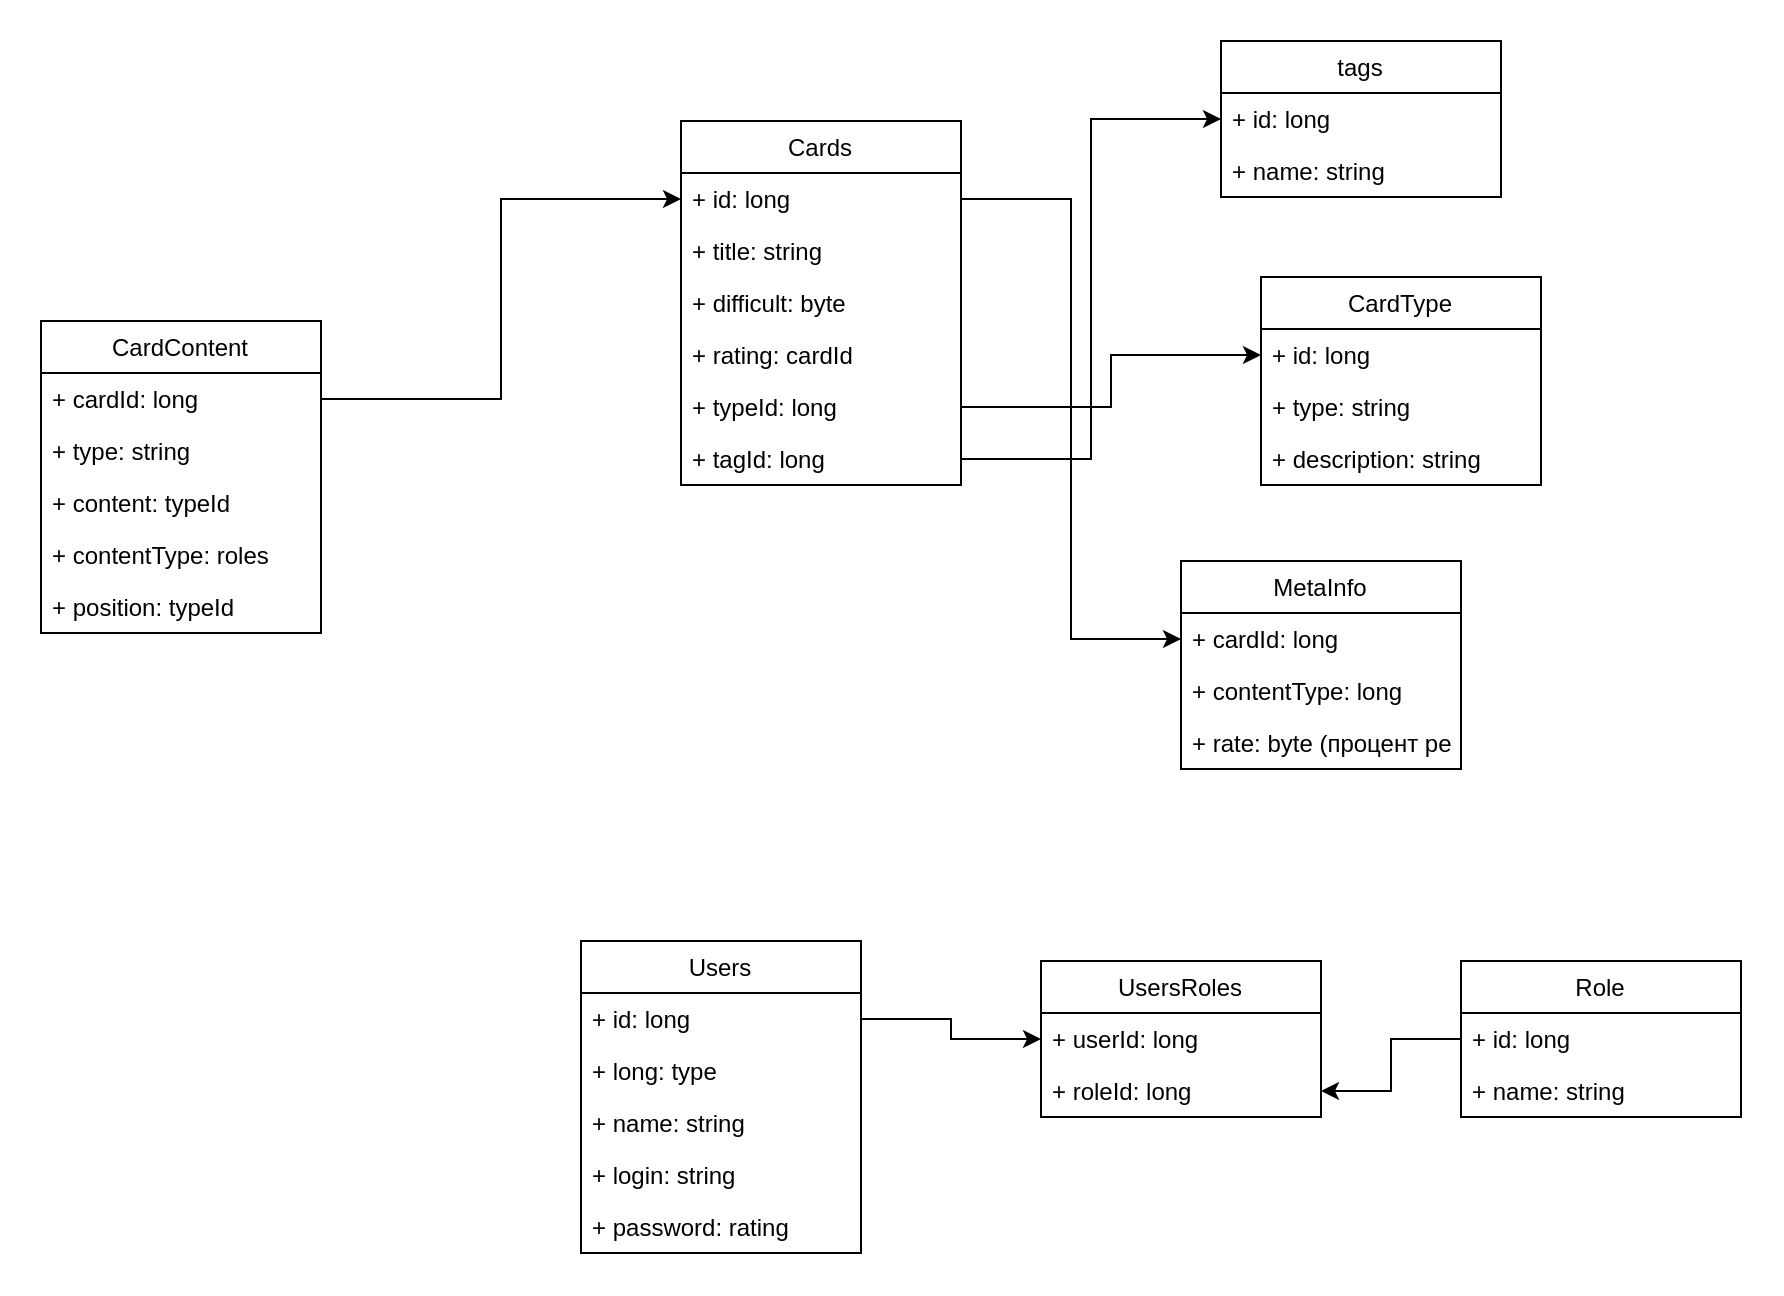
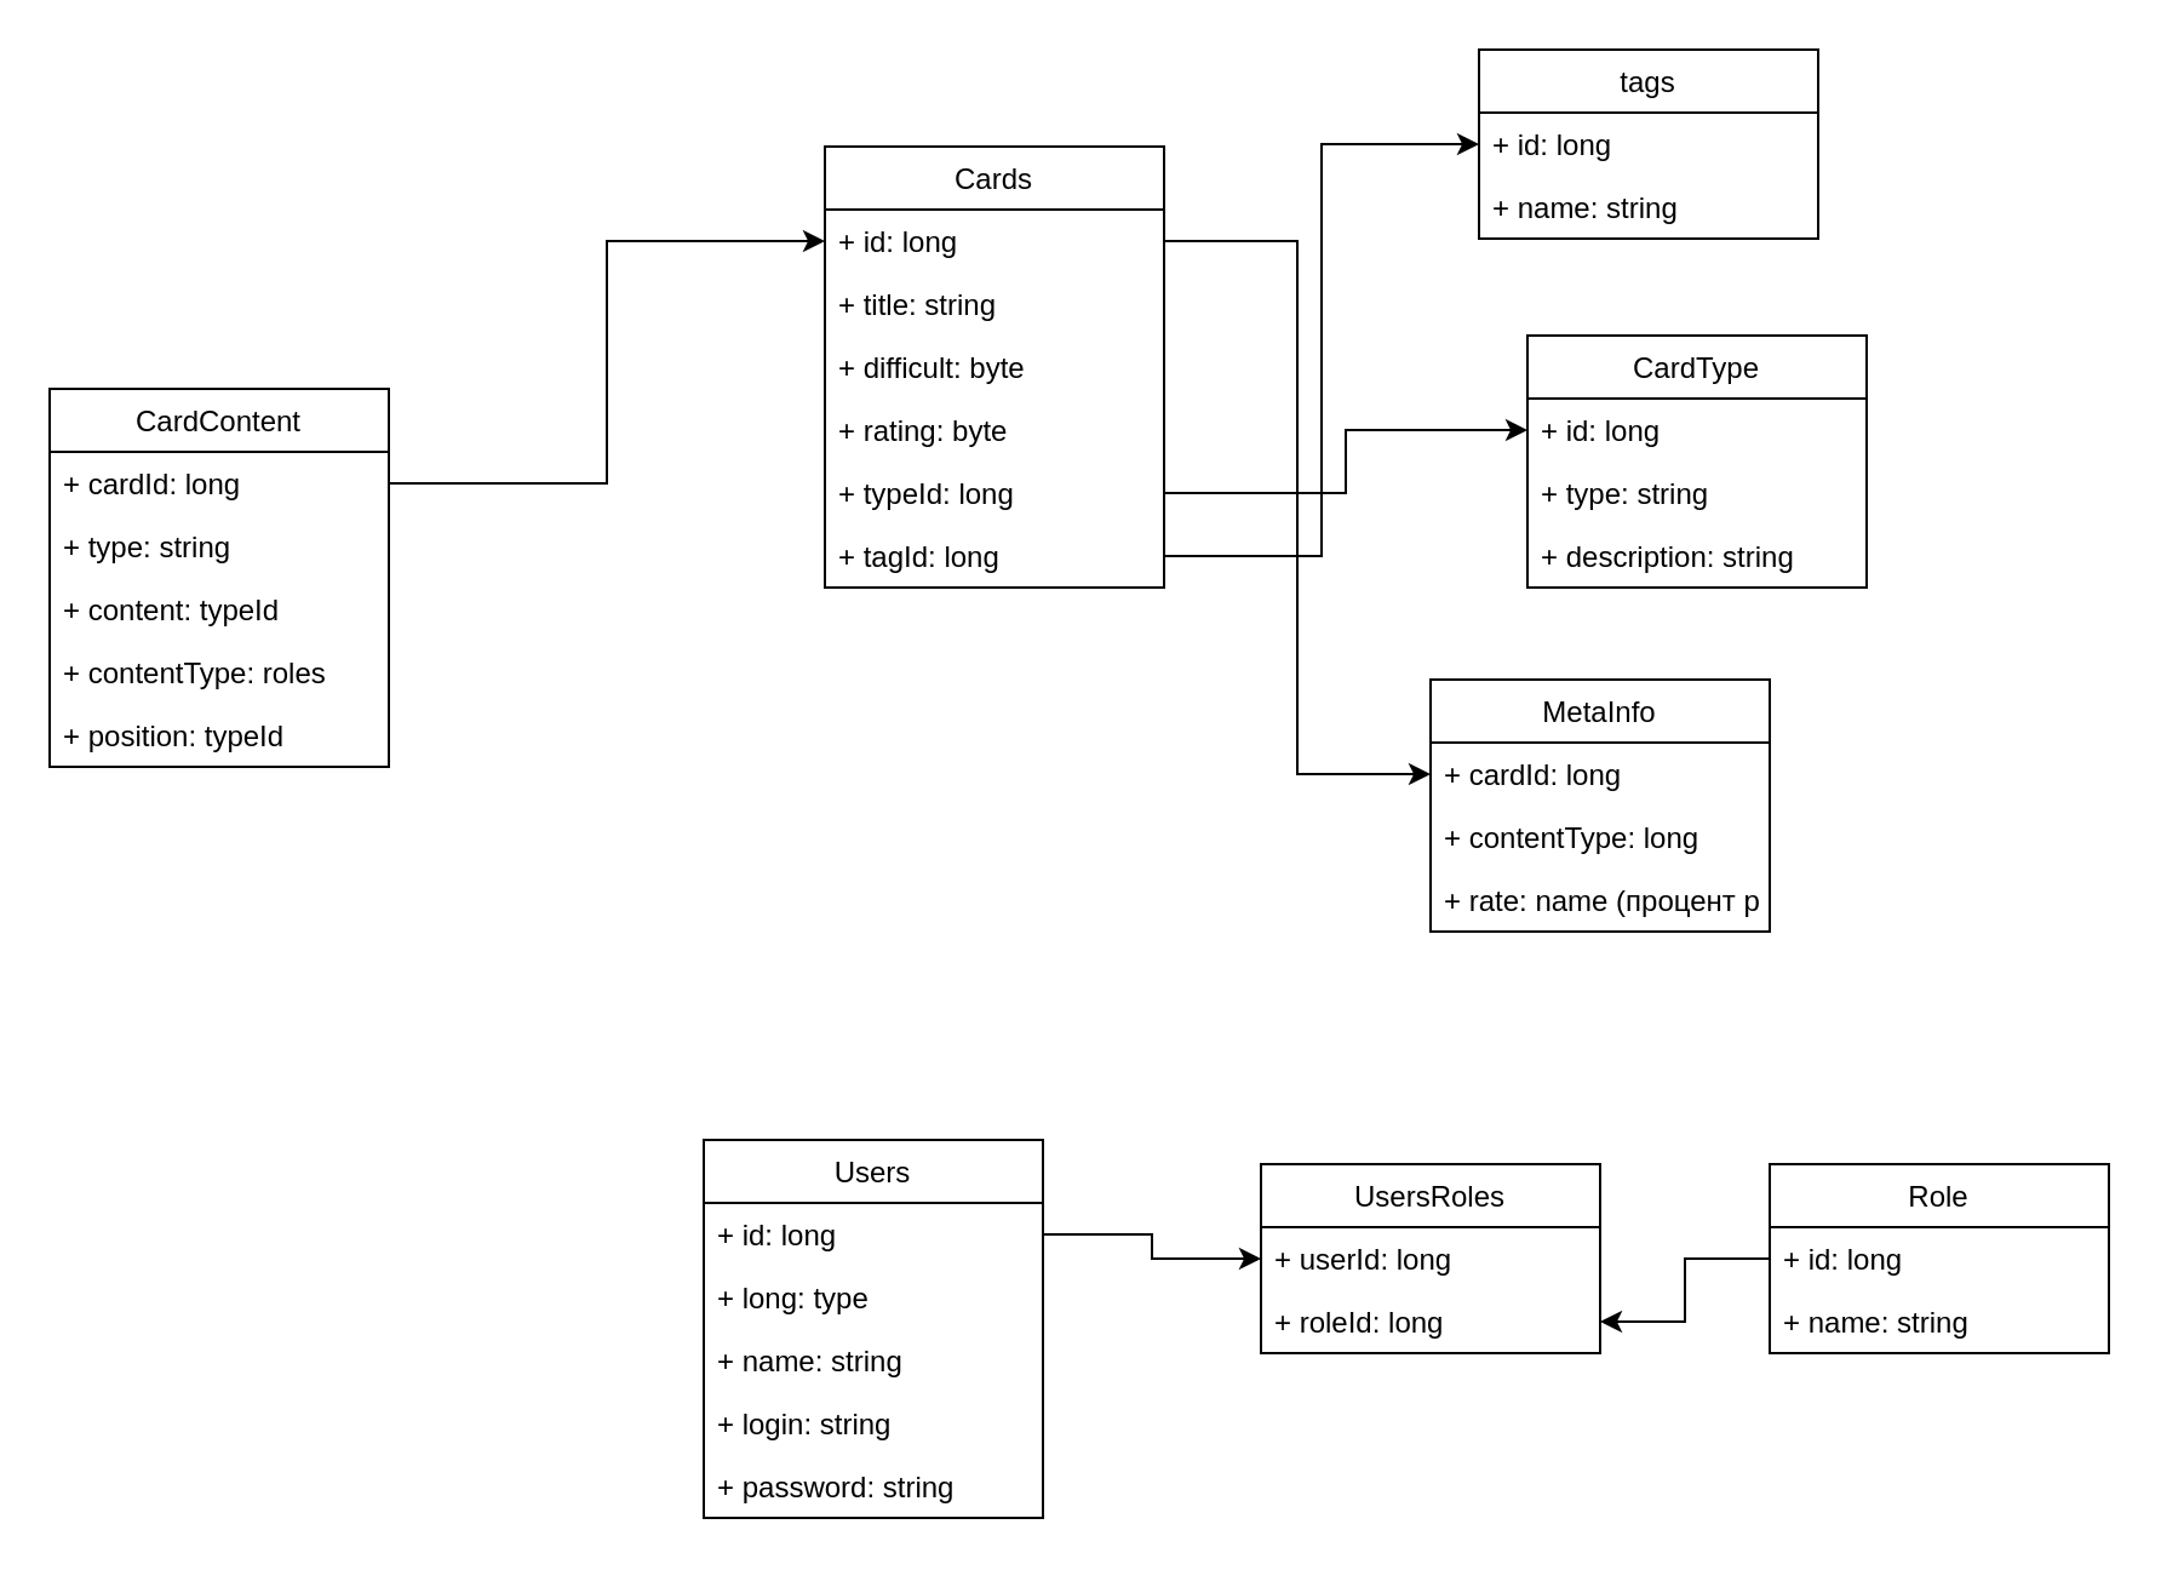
- <mxCell id="6" value="+ rating: cardId" style="text;strokeColor=none;fillColor=none;align=left;verticalAlign=top;spacingLeft=4;spacingRight=4;overflow=hidden;rotatable=0;points=[[0,0.5],[1,0.5]];portConstraint=eastwest;" vertex="1" parent="2"><mxGeometry y="104" width="140" height="26" as="geometry" /></mxCell>
+ <mxCell id="6" value="+ rating: byte" style="text;strokeColor=none;fillColor=none;align=left;verticalAlign=top;spacingLeft=4;spacingRight=4;overflow=hidden;rotatable=0;points=[[0,0.5],[1,0.5]];portConstraint=eastwest;" vertex="1" parent="2"><mxGeometry y="104" width="140" height="26" as="geometry" /></mxCell>
- <mxCell id="21" value="+ rate: byte (процент решивших)" style="text;strokeColor=none;fillColor=none;align=left;verticalAlign=top;spacingLeft=4;spacingRight=4;overflow=hidden;rotatable=0;points=[[0,0.5],[1,0.5]];portConstraint=eastwest;" vertex="1" parent="18"><mxGeometry y="78" width="140" height="26" as="geometry" /></mxCell>
+ <mxCell id="21" value="+ rate: name (процент решивших)" style="text;strokeColor=none;fillColor=none;align=left;verticalAlign=top;spacingLeft=4;spacingRight=4;overflow=hidden;rotatable=0;points=[[0,0.5],[1,0.5]];portConstraint=eastwest;" vertex="1" parent="18"><mxGeometry y="78" width="140" height="26" as="geometry" /></mxCell>
- <mxCell id="35" value="+ password: rating" style="text;strokeColor=none;fillColor=none;align=left;verticalAlign=top;spacingLeft=4;spacingRight=4;overflow=hidden;rotatable=0;points=[[0,0.5],[1,0.5]];portConstraint=eastwest;" vertex="1" parent="30"><mxGeometry y="130" width="140" height="26" as="geometry" /></mxCell>
+ <mxCell id="35" value="+ password: string" style="text;strokeColor=none;fillColor=none;align=left;verticalAlign=top;spacingLeft=4;spacingRight=4;overflow=hidden;rotatable=0;points=[[0,0.5],[1,0.5]];portConstraint=eastwest;" vertex="1" parent="30"><mxGeometry y="130" width="140" height="26" as="geometry" /></mxCell>
